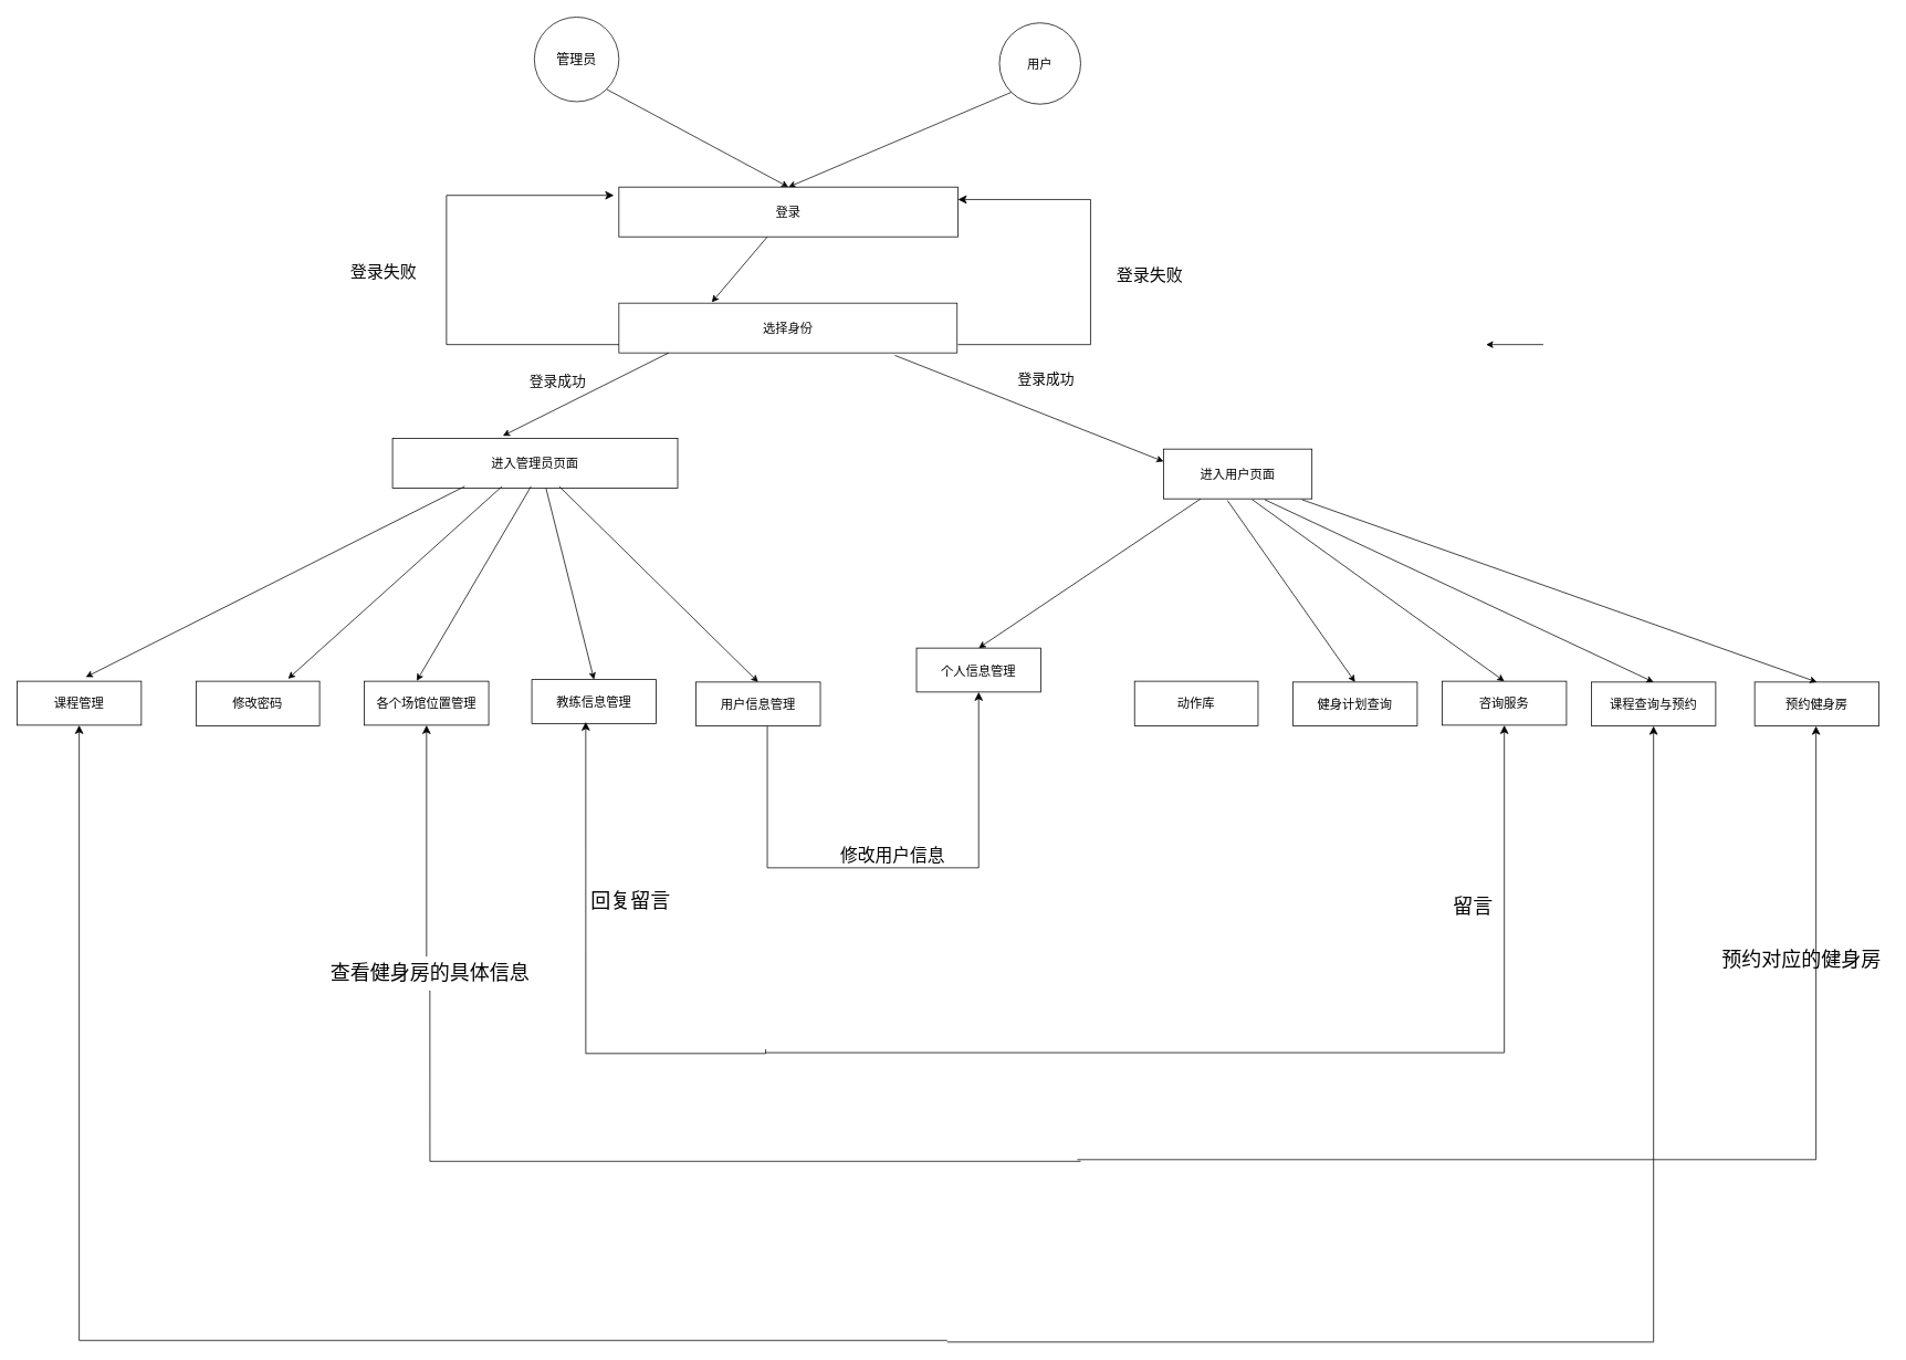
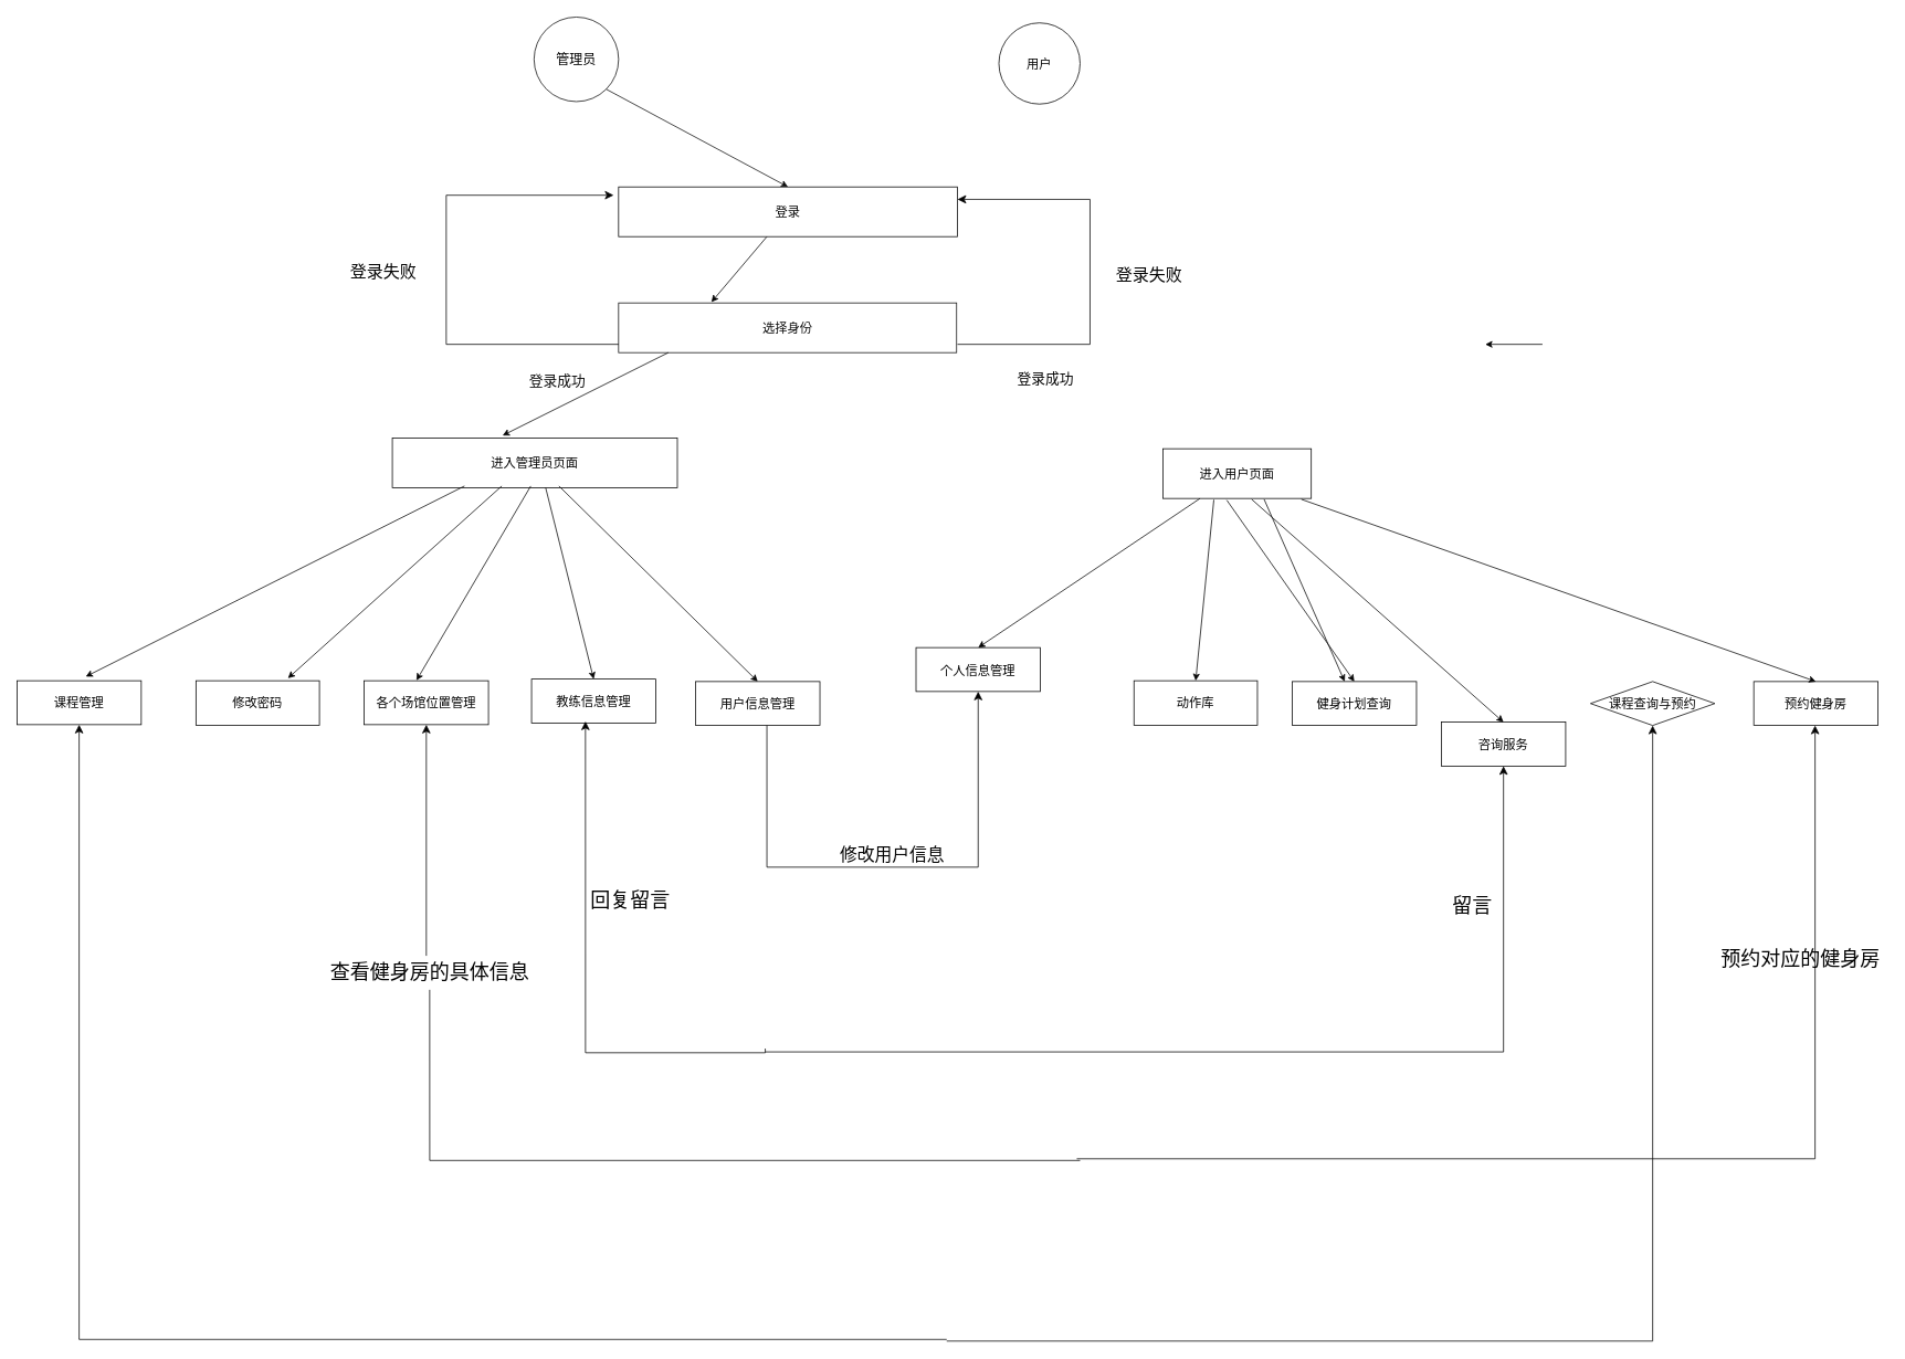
- <mxCell id="5" value="" style="endArrow=classic;html=1;fontSize=15;strokeColor=#0D0D0D;entryX=0.5;entryY=0;entryDx=0;entryDy=0;exitX=0;exitY=1;exitDx=0;exitDy=0;" parent="1" source="3" target="7" edge="1"><mxGeometry width="50" height="50" relative="1" as="geometry"><mxPoint x="1189" y="114" as="sourcePoint" /><mxPoint x="995" y="234" as="targetPoint" /></mxGeometry></mxCell>
- <mxCell id="10" value="" style="endArrow=classic;html=1;fontSize=15;strokeColor=#080808;entryX=0;entryY=0.25;entryDx=0;entryDy=0;exitX=0.816;exitY=1.05;exitDx=0;exitDy=0;exitPerimeter=0;" parent="1" source="8" target="14" edge="1"><mxGeometry width="50" height="50" relative="1" as="geometry"><mxPoint x="1135" y="437" as="sourcePoint" /><mxPoint x="1295" y="531" as="targetPoint" /></mxGeometry></mxCell>
+ <mxCell id="37" value="" style="endArrow=classic;html=1;fontSize=15;strokeColor=#050505;entryX=0.5;entryY=0;entryDx=0;entryDy=0;exitX=0.343;exitY=1.026;exitDx=0;exitDy=0;exitPerimeter=0;" parent="1" source="14" target="27" edge="1"><mxGeometry width="50" height="50" relative="1" as="geometry"><mxPoint x="1445" y="602" as="sourcePoint" /><mxPoint x="1749" y="821" as="targetPoint" /></mxGeometry></mxCell>
- <mxCell id="32" value="" style="endArrow=classic;html=1;fontSize=15;strokeColor=#050505;entryX=0.5;entryY=0;entryDx=0;entryDy=0;exitX=0.682;exitY=1.017;exitDx=0;exitDy=0;exitPerimeter=0;" parent="1" source="14" target="31" edge="1"><mxGeometry width="50" height="50" relative="1" as="geometry"><mxPoint x="1540" y="592" as="sourcePoint" /><mxPoint x="1779.95" y="828" as="targetPoint" /></mxGeometry></mxCell>
+ <mxCell id="32" value="" style="endArrow=classic;html=1;fontSize=15;strokeColor=#050505;exitX=0.682;exitY=1.017;exitDx=0;exitDy=0;exitPerimeter=0;" parent="1" source="14" target="29" edge="1"><mxGeometry width="50" height="50" relative="1" as="geometry"><mxPoint x="1540" y="592" as="sourcePoint" /><mxPoint x="1779.95" y="828" as="targetPoint" /></mxGeometry></mxCell>
- <mxCell id="30" value="&lt;font color=&quot;#030303&quot;&gt;咨询服务&lt;/font&gt;" style="rounded=0;whiteSpace=wrap;html=1;fontSize=15;fillColor=#FFFFFF;strokeColor=#000000;" parent="1" vertex="1"><mxGeometry x="1739" y="821" width="150" height="53" as="geometry" /></mxCell>
+ <mxCell id="30" value="&lt;font color=&quot;#030303&quot;&gt;咨询服务&lt;/font&gt;" style="rounded=0;whiteSpace=wrap;html=1;fontSize=15;fillColor=#FFFFFF;strokeColor=#000000;" parent="1" vertex="1"><mxGeometry x="1739" y="871" width="150" height="53" as="geometry" /></mxCell>
- <mxCell id="31" value="&lt;font color=&quot;#030303&quot;&gt;课程查询与预约&lt;/font&gt;" style="rounded=0;whiteSpace=wrap;html=1;fontSize=15;fillColor=#FFFFFF;strokeColor=#000000;" parent="1" vertex="1"><mxGeometry x="1919" y="822" width="150" height="53" as="geometry" /></mxCell>
+ <mxCell id="31" value="&lt;font color=&quot;#030303&quot;&gt;课程查询与预约&lt;/font&gt;" style="rhombus;whiteSpace=wrap;html=1;fontSize=15;fillColor=#FFFFFF;strokeColor=#000000;" parent="1" vertex="1"><mxGeometry x="1919" y="822" width="150" height="53" as="geometry" /></mxCell>
